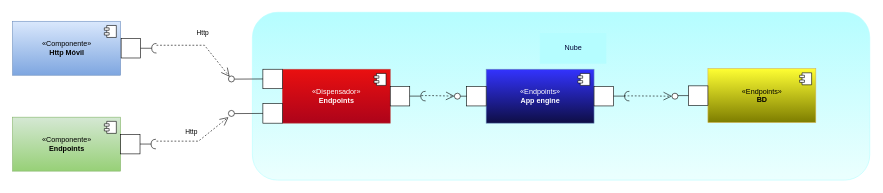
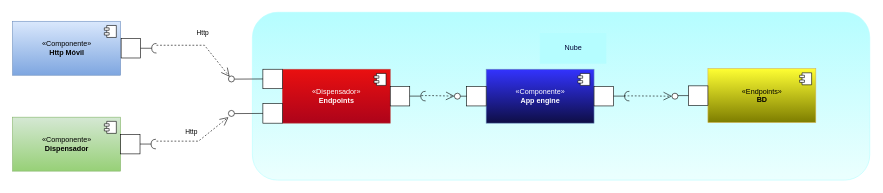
- <mxCell id="9" value="«Endpoints»&lt;br&gt;&lt;b&gt;App engine&lt;/b&gt;" style="html=1;dropTarget=0;fillColor=#3333FF;gradientColor=#0E0E45;strokeColor=#6c8ebf;fontColor=#FFFFFF;" vertex="1" parent="1"><mxGeometry x="810" y="115" width="180" height="90" as="geometry" /></mxCell>
+ <mxCell id="9" value="«Componente»&lt;br&gt;&lt;b&gt;App engine&lt;/b&gt;" style="html=1;dropTarget=0;fillColor=#3333FF;gradientColor=#0E0E45;strokeColor=#6c8ebf;fontColor=#FFFFFF;" vertex="1" parent="1"><mxGeometry x="810" y="115" width="180" height="90" as="geometry" /></mxCell>
- <mxCell id="4" value="«Componente»&lt;br&gt;&lt;b&gt;Endpoints&lt;/b&gt;" style="html=1;dropTarget=0;fillColor=#d5e8d4;gradientColor=#97d077;strokeColor=#82b366;" vertex="1" parent="1"><mxGeometry x="20" y="195" width="180" height="90" as="geometry" /></mxCell>
+ <mxCell id="4" value="«Componente»&lt;br&gt;&lt;b&gt;Dispensador&lt;/b&gt;" style="html=1;dropTarget=0;fillColor=#d5e8d4;gradientColor=#97d077;strokeColor=#82b366;" vertex="1" parent="1"><mxGeometry x="20" y="195" width="180" height="90" as="geometry" /></mxCell>
